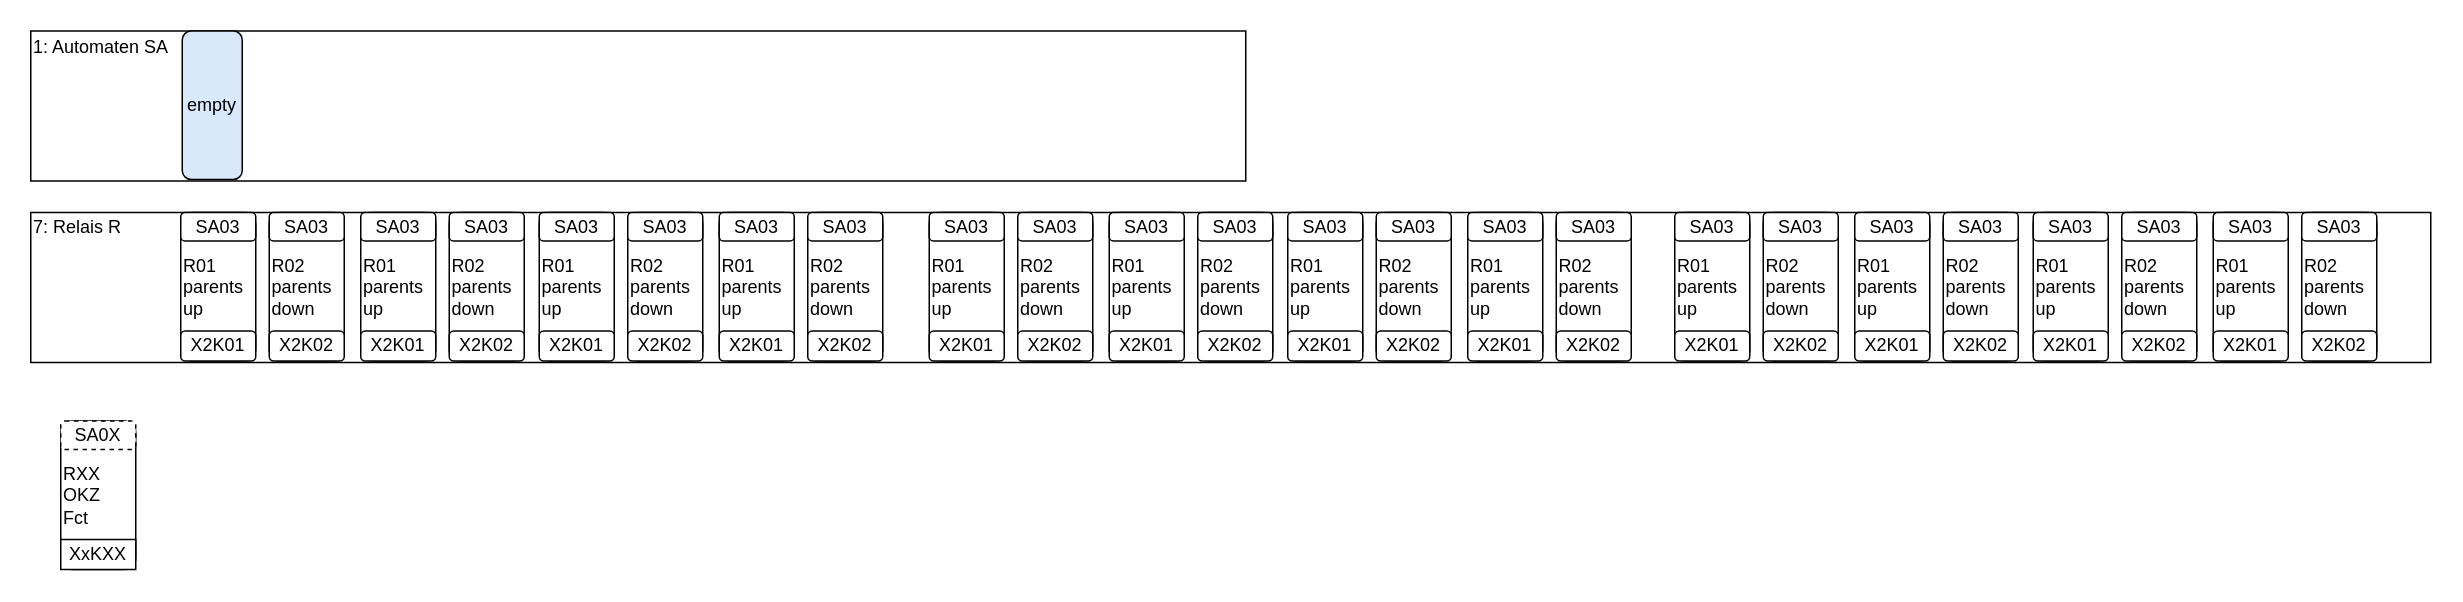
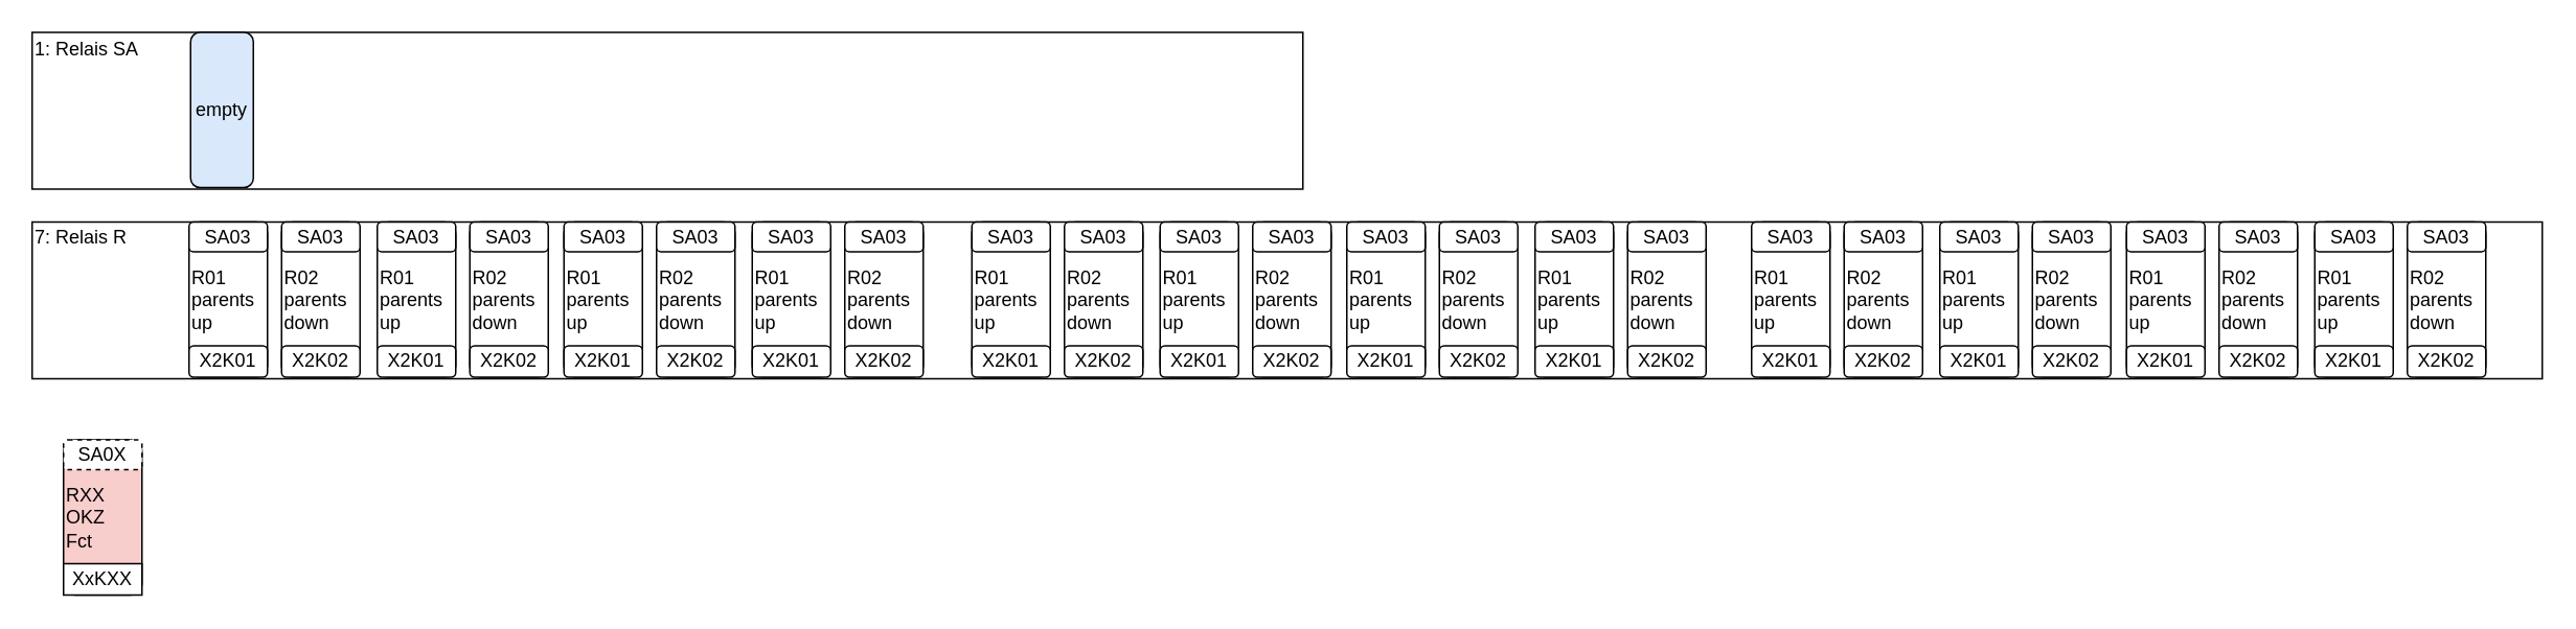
- <mxCell id="4" value="1: Automaten SA" style="text;html=1;strokeColor=none;fillColor=none;align=left;verticalAlign=middle;whiteSpace=wrap;rounded=0;" vertex="1" parent="1"><mxGeometry x="20" y="21" width="140" height="20" as="geometry" /></mxCell>
+ <mxCell id="4" value="1: Relais SA" style="text;html=1;strokeColor=none;fillColor=none;align=left;verticalAlign=middle;whiteSpace=wrap;rounded=0;" vertex="1" parent="1"><mxGeometry x="20" y="21" width="140" height="20" as="geometry" /></mxCell>
- <mxCell id="11" value="RXX&lt;br&gt;OKZ&lt;br&gt;&lt;div&gt;&lt;span&gt;Fct&lt;/span&gt;&lt;/div&gt;" style="rounded=1;whiteSpace=wrap;html=1;align=left;" vertex="1" parent="10"><mxGeometry width="50" height="99" as="geometry" /></mxCell>
+ <mxCell id="11" value="RXX&lt;br&gt;OKZ&lt;br&gt;&lt;div&gt;&lt;span&gt;Fct&lt;/span&gt;&lt;/div&gt;" style="rounded=1;whiteSpace=wrap;html=1;align=left;fillColor=#f8cecc;" vertex="1" parent="10"><mxGeometry width="50" height="99" as="geometry" /></mxCell>
